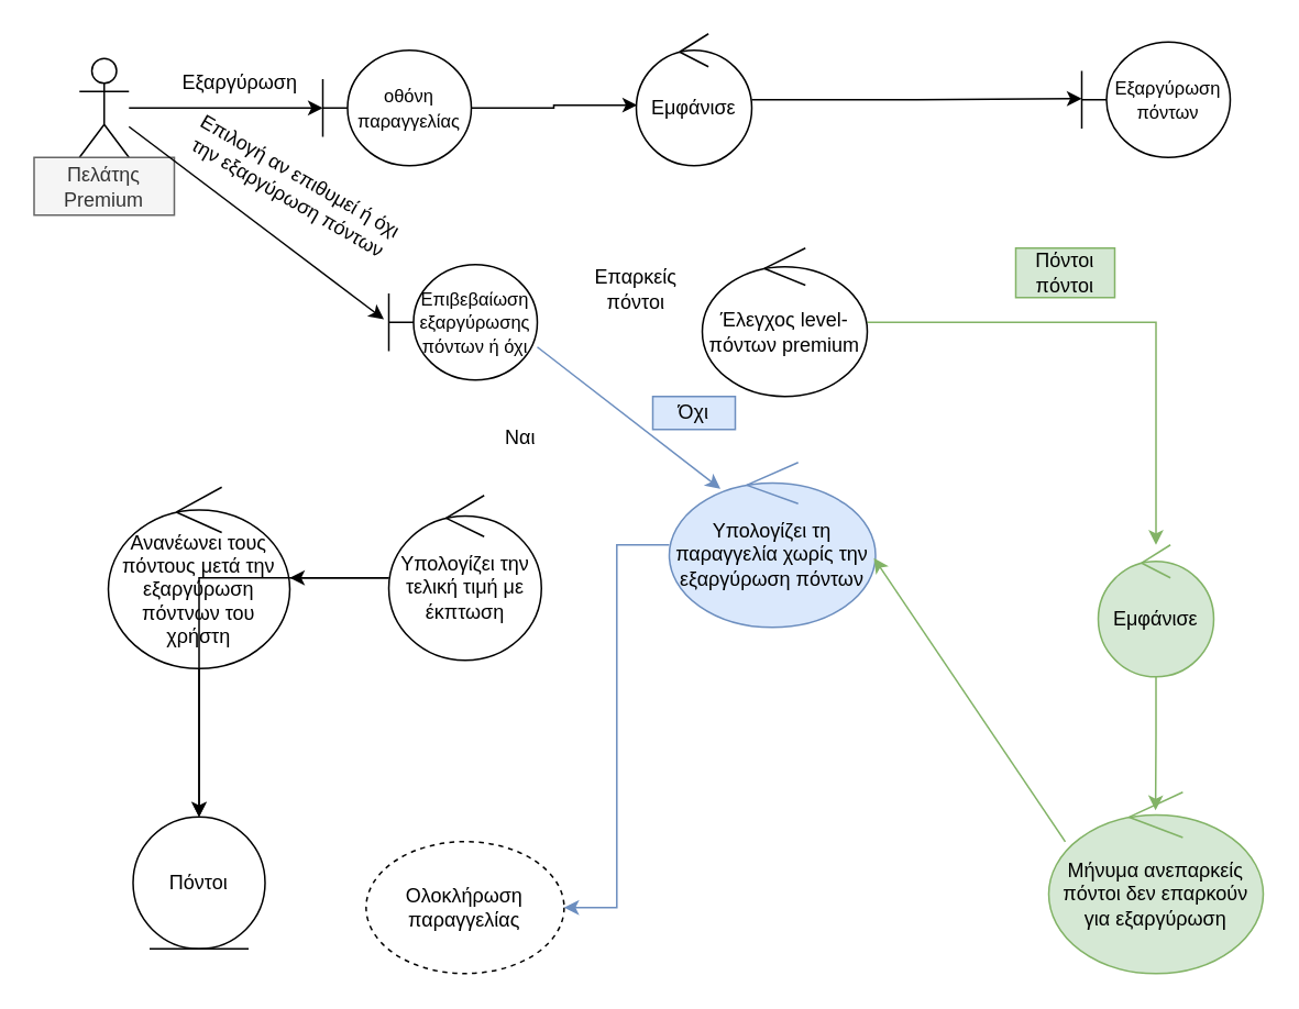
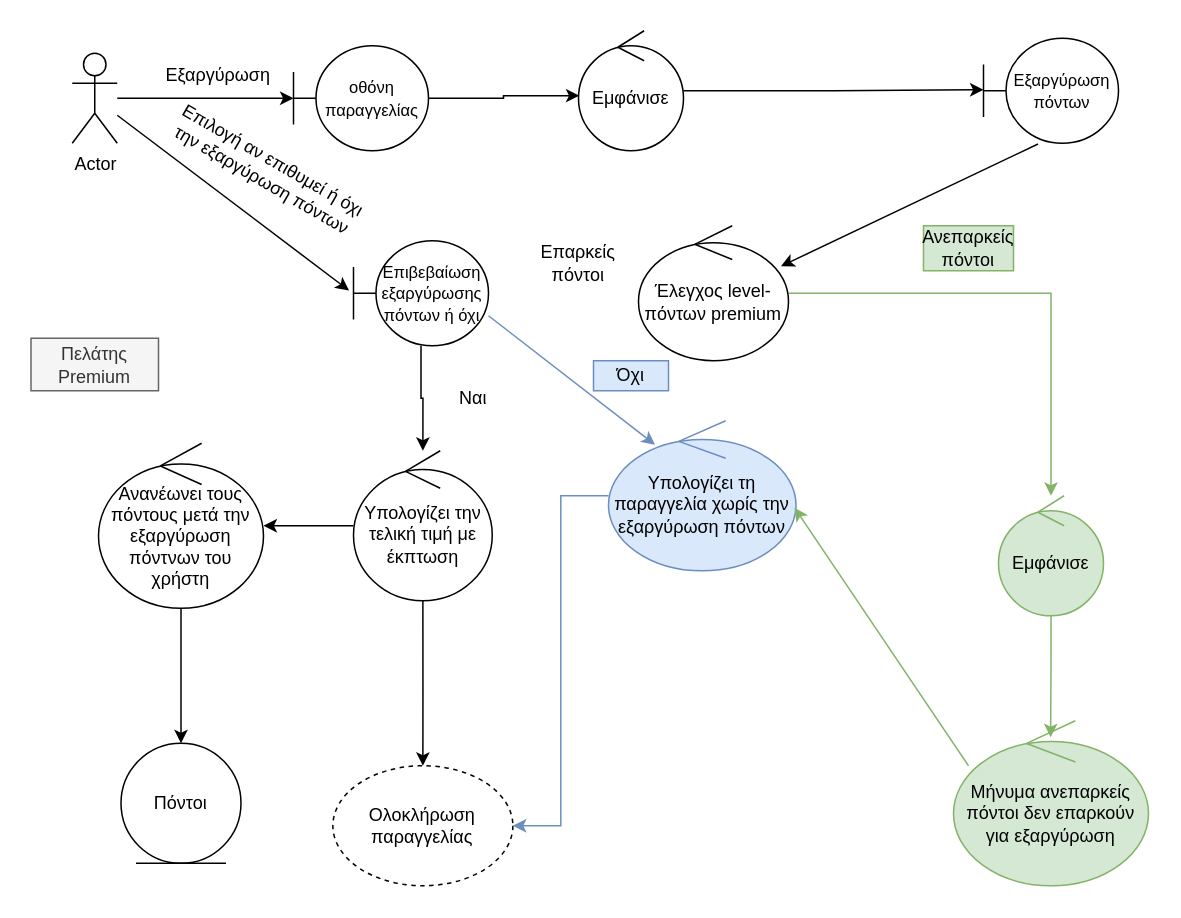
- <mxCell id="19" value="Πελάτης Premium&lt;br&gt;" style="text;html=1;strokeColor=#666666;fillColor=#f5f5f5;align=center;verticalAlign=middle;whiteSpace=wrap;rounded=0;fontColor=#333333;" parent="1" vertex="1"><mxGeometry x="20" y="95" width="85" height="35" as="geometry" /></mxCell>
+ <mxCell id="19" value="Πελάτης Premium&lt;br&gt;" style="text;html=1;strokeColor=#666666;fillColor=#f5f5f5;align=center;verticalAlign=middle;whiteSpace=wrap;rounded=0;fontColor=#333333;" parent="1" vertex="1"><mxGeometry x="20" y="225" width="85" height="35" as="geometry" /></mxCell>
+ <mxCell id="24" value="" style="endArrow=classic;html=1;rounded=0;exitX=0.404;exitY=1.007;exitDx=0;exitDy=0;exitPerimeter=0;entryX=0.95;entryY=0.3;entryDx=0;entryDy=0;entryPerimeter=0;" parent="1" source="9" target="11" edge="1"><mxGeometry width="50" height="50" relative="1" as="geometry"><mxPoint x="375" y="240" as="sourcePoint" /><mxPoint x="575" y="160" as="targetPoint" /></mxGeometry></mxCell>
- <mxCell id="15" value="Πόντοι πόντοι" style="text;html=1;strokeColor=#82b366;fillColor=#d5e8d4;align=center;verticalAlign=middle;whiteSpace=wrap;rounded=0;" parent="1" vertex="1"><mxGeometry x="615" y="150" width="60" height="30" as="geometry" /></mxCell>
+ <mxCell id="15" value="Ανεπαρκείς πόντοι" style="text;html=1;strokeColor=#82b366;fillColor=#d5e8d4;align=center;verticalAlign=middle;whiteSpace=wrap;rounded=0;" parent="1" vertex="1"><mxGeometry x="615" y="150" width="60" height="30" as="geometry" /></mxCell>
+ <mxCell id="25" style="edgeStyle=orthogonalEdgeStyle;rounded=0;orthogonalLoop=1;jettySize=auto;html=1;" parent="1" source="26" target="31" edge="1"><mxGeometry relative="1" as="geometry" /></mxCell>
- <mxCell id="30" style="edgeStyle=orthogonalEdgeStyle;rounded=0;orthogonalLoop=1;jettySize=auto;html=1;" parent="1" source="31" target="4" edge="1"><mxGeometry relative="1" as="geometry" /></mxCell>
+ <mxCell id="30" style="edgeStyle=orthogonalEdgeStyle;rounded=0;orthogonalLoop=1;jettySize=auto;html=1;entryX=0.5;entryY=0;entryDx=0;entryDy=0;" parent="1" source="31" target="20" edge="1"><mxGeometry relative="1" as="geometry" /></mxCell>
